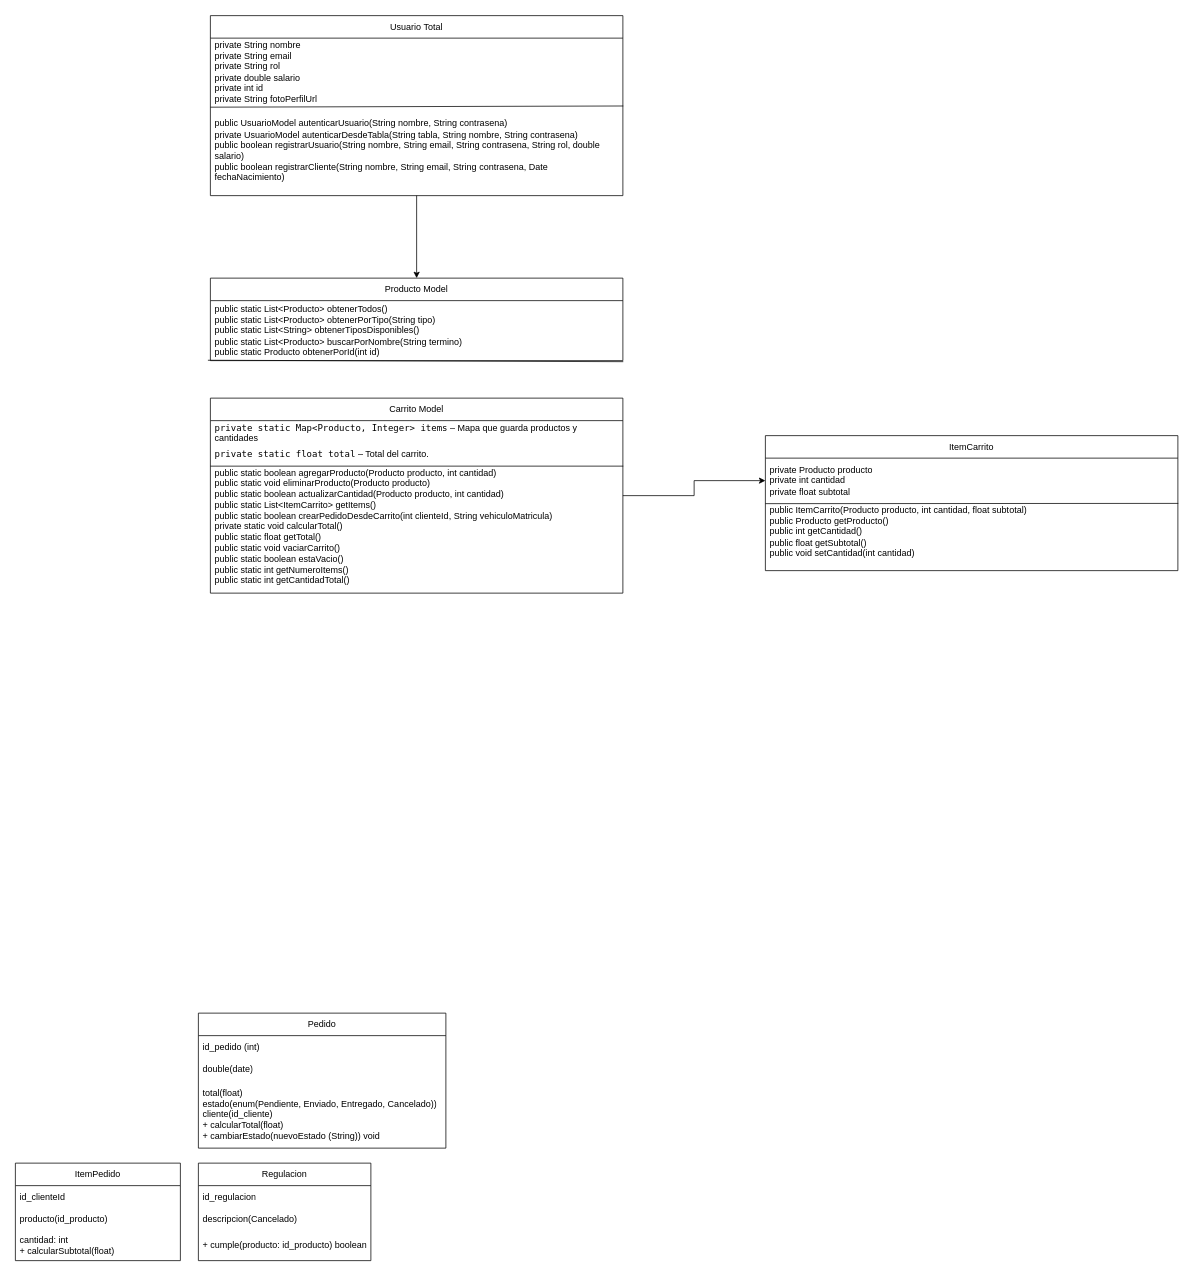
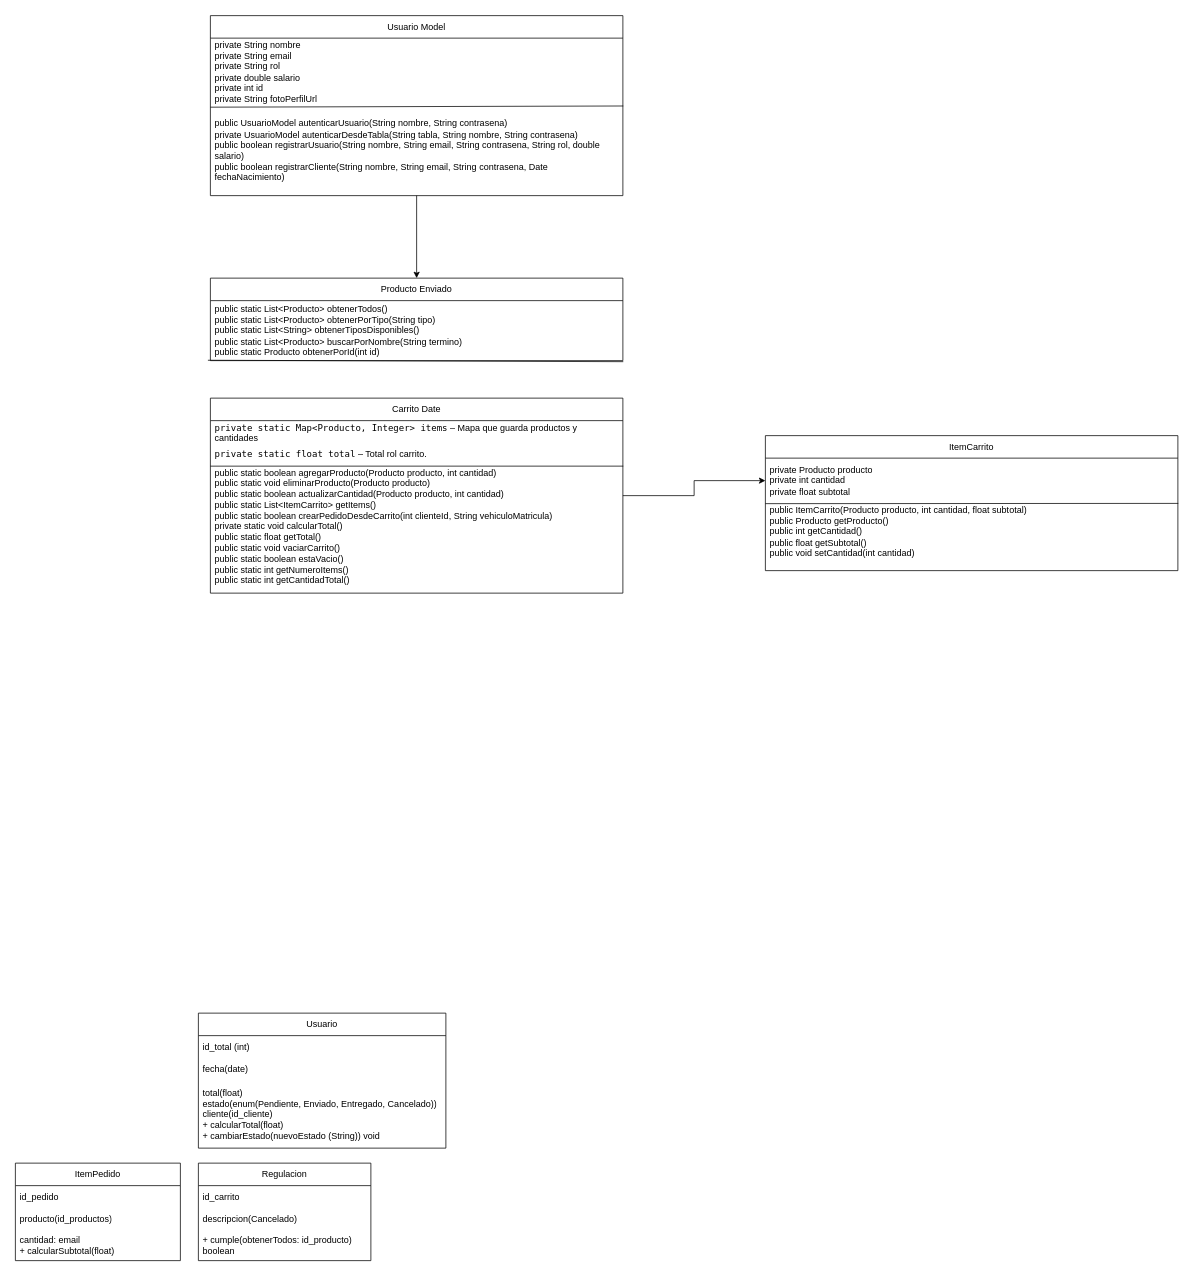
- <mxCell id="28" value="Usuario Total" style="swimlane;fontStyle=0;childLayout=stackLayout;horizontal=1;startSize=30;horizontalStack=0;resizeParent=1;resizeParentMax=0;resizeLast=0;collapsible=1;marginBottom=0;whiteSpace=wrap;html=1;" vertex="1" parent="1"><mxGeometry x="280" y="20" width="550" height="240" as="geometry" /></mxCell>
+ <mxCell id="28" value="Usuario Model" style="swimlane;fontStyle=0;childLayout=stackLayout;horizontal=1;startSize=30;horizontalStack=0;resizeParent=1;resizeParentMax=0;resizeLast=0;collapsible=1;marginBottom=0;whiteSpace=wrap;html=1;" vertex="1" parent="1"><mxGeometry x="280" y="20" width="550" height="240" as="geometry" /></mxCell>
- <mxCell id="24" value="Producto Model" style="swimlane;fontStyle=0;childLayout=stackLayout;horizontal=1;startSize=30;horizontalStack=0;resizeParent=1;resizeParentMax=0;resizeLast=0;collapsible=1;marginBottom=0;whiteSpace=wrap;html=1;" vertex="1" parent="1"><mxGeometry x="280" y="370" width="550" height="110" as="geometry" /></mxCell>
+ <mxCell id="24" value="Producto Enviado" style="swimlane;fontStyle=0;childLayout=stackLayout;horizontal=1;startSize=30;horizontalStack=0;resizeParent=1;resizeParentMax=0;resizeLast=0;collapsible=1;marginBottom=0;whiteSpace=wrap;html=1;" vertex="1" parent="1"><mxGeometry x="280" y="370" width="550" height="110" as="geometry" /></mxCell>
- <mxCell id="3" value="Carrito Model" style="swimlane;fontStyle=0;childLayout=stackLayout;horizontal=1;startSize=30;horizontalStack=0;resizeParent=1;resizeParentMax=0;resizeLast=0;collapsible=1;marginBottom=0;whiteSpace=wrap;html=1;" parent="1" vertex="1"><mxGeometry x="280" y="530" width="550" height="260" as="geometry" /></mxCell>
+ <mxCell id="3" value="Carrito Date" style="swimlane;fontStyle=0;childLayout=stackLayout;horizontal=1;startSize=30;horizontalStack=0;resizeParent=1;resizeParentMax=0;resizeLast=0;collapsible=1;marginBottom=0;whiteSpace=wrap;html=1;" parent="1" vertex="1"><mxGeometry x="280" y="530" width="550" height="260" as="geometry" /></mxCell>
- <mxCell id="5" value="&lt;code data-end=&quot;297&quot; data-start=&quot;269&quot;&gt;private static float total&lt;/code&gt; – Total del carrito." style="text;strokeColor=none;fillColor=none;align=left;verticalAlign=middle;spacingLeft=4;spacingRight=4;overflow=hidden;points=[[0,0.5],[1,0.5]];portConstraint=eastwest;rotatable=0;whiteSpace=wrap;html=1;" parent="3" vertex="1"><mxGeometry y="60" width="550" height="30" as="geometry" /></mxCell>
+ <mxCell id="5" value="&lt;code data-end=&quot;297&quot; data-start=&quot;269&quot;&gt;private static float total&lt;/code&gt; – Total rol carrito." style="text;strokeColor=none;fillColor=none;align=left;verticalAlign=middle;spacingLeft=4;spacingRight=4;overflow=hidden;points=[[0,0.5],[1,0.5]];portConstraint=eastwest;rotatable=0;whiteSpace=wrap;html=1;" parent="3" vertex="1"><mxGeometry y="60" width="550" height="30" as="geometry" /></mxCell>
- <mxCell id="8" value="Pedido" style="swimlane;fontStyle=0;childLayout=stackLayout;horizontal=1;startSize=30;horizontalStack=0;resizeParent=1;resizeParentMax=0;resizeLast=0;collapsible=1;marginBottom=0;whiteSpace=wrap;html=1;" parent="1" vertex="1"><mxGeometry x="264" y="1350" width="330" height="180" as="geometry" /></mxCell>
+ <mxCell id="8" value="Usuario" style="swimlane;fontStyle=0;childLayout=stackLayout;horizontal=1;startSize=30;horizontalStack=0;resizeParent=1;resizeParentMax=0;resizeLast=0;collapsible=1;marginBottom=0;whiteSpace=wrap;html=1;" parent="1" vertex="1"><mxGeometry x="264" y="1350" width="330" height="180" as="geometry" /></mxCell>
- <mxCell id="9" value="id_pedido (int)" style="text;strokeColor=none;fillColor=none;align=left;verticalAlign=middle;spacingLeft=4;spacingRight=4;overflow=hidden;points=[[0,0.5],[1,0.5]];portConstraint=eastwest;rotatable=0;whiteSpace=wrap;html=1;" parent="8" vertex="1"><mxGeometry y="30" width="330" height="30" as="geometry" /></mxCell>
+ <mxCell id="9" value="id_total (int)" style="text;strokeColor=none;fillColor=none;align=left;verticalAlign=middle;spacingLeft=4;spacingRight=4;overflow=hidden;points=[[0,0.5],[1,0.5]];portConstraint=eastwest;rotatable=0;whiteSpace=wrap;html=1;" parent="8" vertex="1"><mxGeometry y="30" width="330" height="30" as="geometry" /></mxCell>
- <mxCell id="10" value="double(date)" style="text;strokeColor=none;fillColor=none;align=left;verticalAlign=middle;spacingLeft=4;spacingRight=4;overflow=hidden;points=[[0,0.5],[1,0.5]];portConstraint=eastwest;rotatable=0;whiteSpace=wrap;html=1;" parent="8" vertex="1"><mxGeometry y="60" width="330" height="30" as="geometry" /></mxCell>
+ <mxCell id="10" value="fecha(date)" style="text;strokeColor=none;fillColor=none;align=left;verticalAlign=middle;spacingLeft=4;spacingRight=4;overflow=hidden;points=[[0,0.5],[1,0.5]];portConstraint=eastwest;rotatable=0;whiteSpace=wrap;html=1;" parent="8" vertex="1"><mxGeometry y="60" width="330" height="30" as="geometry" /></mxCell>
- <mxCell id="13" value="id_clienteId" style="text;strokeColor=none;fillColor=none;align=left;verticalAlign=middle;spacingLeft=4;spacingRight=4;overflow=hidden;points=[[0,0.5],[1,0.5]];portConstraint=eastwest;rotatable=0;whiteSpace=wrap;html=1;" parent="12" vertex="1"><mxGeometry y="30" width="220" height="30" as="geometry" /></mxCell>
+ <mxCell id="13" value="id_pedido" style="text;strokeColor=none;fillColor=none;align=left;verticalAlign=middle;spacingLeft=4;spacingRight=4;overflow=hidden;points=[[0,0.5],[1,0.5]];portConstraint=eastwest;rotatable=0;whiteSpace=wrap;html=1;" parent="12" vertex="1"><mxGeometry y="30" width="220" height="30" as="geometry" /></mxCell>
- <mxCell id="17" value="id_regulacion" style="text;strokeColor=none;fillColor=none;align=left;verticalAlign=middle;spacingLeft=4;spacingRight=4;overflow=hidden;points=[[0,0.5],[1,0.5]];portConstraint=eastwest;rotatable=0;whiteSpace=wrap;html=1;" parent="16" vertex="1"><mxGeometry y="30" width="230" height="30" as="geometry" /></mxCell>
+ <mxCell id="17" value="id_carrito" style="text;strokeColor=none;fillColor=none;align=left;verticalAlign=middle;spacingLeft=4;spacingRight=4;overflow=hidden;points=[[0,0.5],[1,0.5]];portConstraint=eastwest;rotatable=0;whiteSpace=wrap;html=1;" parent="16" vertex="1"><mxGeometry y="30" width="230" height="30" as="geometry" /></mxCell>
- <mxCell id="14" value="producto(id_producto)" style="text;strokeColor=none;fillColor=none;align=left;verticalAlign=middle;spacingLeft=4;spacingRight=4;overflow=hidden;points=[[0,0.5],[1,0.5]];portConstraint=eastwest;rotatable=0;whiteSpace=wrap;html=1;" parent="12" vertex="1"><mxGeometry y="60" width="220" height="30" as="geometry" /></mxCell>
+ <mxCell id="14" value="producto(id_productos)" style="text;strokeColor=none;fillColor=none;align=left;verticalAlign=middle;spacingLeft=4;spacingRight=4;overflow=hidden;points=[[0,0.5],[1,0.5]];portConstraint=eastwest;rotatable=0;whiteSpace=wrap;html=1;" parent="12" vertex="1"><mxGeometry y="60" width="220" height="30" as="geometry" /></mxCell>
- <mxCell id="15" value="cantidad: int&lt;div&gt;+ calcularSubtotal(float)&lt;/div&gt;" style="text;strokeColor=none;fillColor=none;align=left;verticalAlign=middle;spacingLeft=4;spacingRight=4;overflow=hidden;points=[[0,0.5],[1,0.5]];portConstraint=eastwest;rotatable=0;whiteSpace=wrap;html=1;" parent="12" vertex="1"><mxGeometry y="90" width="220" height="40" as="geometry" /></mxCell>
+ <mxCell id="15" value="cantidad: email&lt;div&gt;+ calcularSubtotal(float)&lt;/div&gt;" style="text;strokeColor=none;fillColor=none;align=left;verticalAlign=middle;spacingLeft=4;spacingRight=4;overflow=hidden;points=[[0,0.5],[1,0.5]];portConstraint=eastwest;rotatable=0;whiteSpace=wrap;html=1;" parent="12" vertex="1"><mxGeometry y="90" width="220" height="40" as="geometry" /></mxCell>
- <mxCell id="19" value="+ cumple(producto: id_producto) boolean" style="text;strokeColor=none;fillColor=none;align=left;verticalAlign=middle;spacingLeft=4;spacingRight=4;overflow=hidden;points=[[0,0.5],[1,0.5]];portConstraint=eastwest;rotatable=0;whiteSpace=wrap;html=1;" parent="16" vertex="1"><mxGeometry y="90" width="230" height="40" as="geometry" /></mxCell>
+ <mxCell id="19" value="+ cumple(obtenerTodos: id_producto) boolean" style="text;strokeColor=none;fillColor=none;align=left;verticalAlign=middle;spacingLeft=4;spacingRight=4;overflow=hidden;points=[[0,0.5],[1,0.5]];portConstraint=eastwest;rotatable=0;whiteSpace=wrap;html=1;" parent="16" vertex="1"><mxGeometry y="90" width="230" height="40" as="geometry" /></mxCell>
